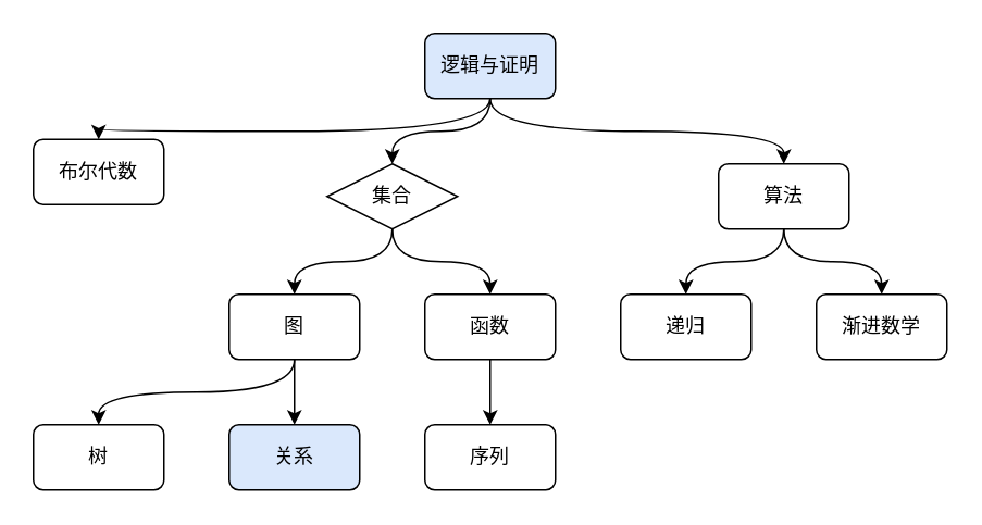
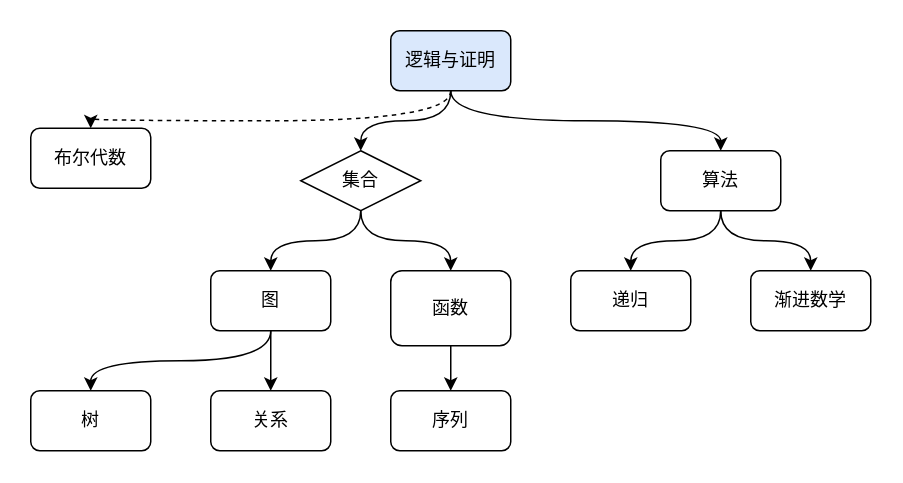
- <mxCell id="2" style="edgeStyle=none;html=1;exitX=0.5;exitY=1;exitDx=0;exitDy=0;entryX=0.5;entryY=0;entryDx=0;entryDy=0;rounded=1;curved=1;" parent="1" source="4" target="14" edge="1"><mxGeometry relative="1" as="geometry"><Array as="points"><mxPoint x="300" y="80" /><mxPoint x="60" y="80" /></Array></mxGeometry></mxCell>
+ <mxCell id="2" style="edgeStyle=none;html=1;exitX=0.5;exitY=1;exitDx=0;exitDy=0;entryX=0.5;entryY=0;entryDx=0;entryDy=0;rounded=1;curved=1;dashed=1;" parent="1" source="4" target="14" edge="1"><mxGeometry relative="1" as="geometry"><Array as="points"><mxPoint x="300" y="80" /><mxPoint x="60" y="80" /></Array></mxGeometry></mxCell>
- <mxCell id="20" value="函数" style="rounded=1;whiteSpace=wrap;html=1;" parent="1" vertex="1"><mxGeometry x="260" y="180" width="80" height="40" as="geometry" /></mxCell>
+ <mxCell id="20" value="函数" style="rounded=1;whiteSpace=wrap;html=1;" parent="1" vertex="1"><mxGeometry x="260" y="180" width="80" height="50" as="geometry" /></mxCell>
- <mxCell id="12" value="关系" style="rounded=1;whiteSpace=wrap;html=1;fillColor=#dae8fc;" parent="1" vertex="1"><mxGeometry x="140" y="260" width="80" height="40" as="geometry" /></mxCell>
+ <mxCell id="12" value="关系" style="rounded=1;whiteSpace=wrap;html=1;" parent="1" vertex="1"><mxGeometry x="140" y="260" width="80" height="40" as="geometry" /></mxCell>
